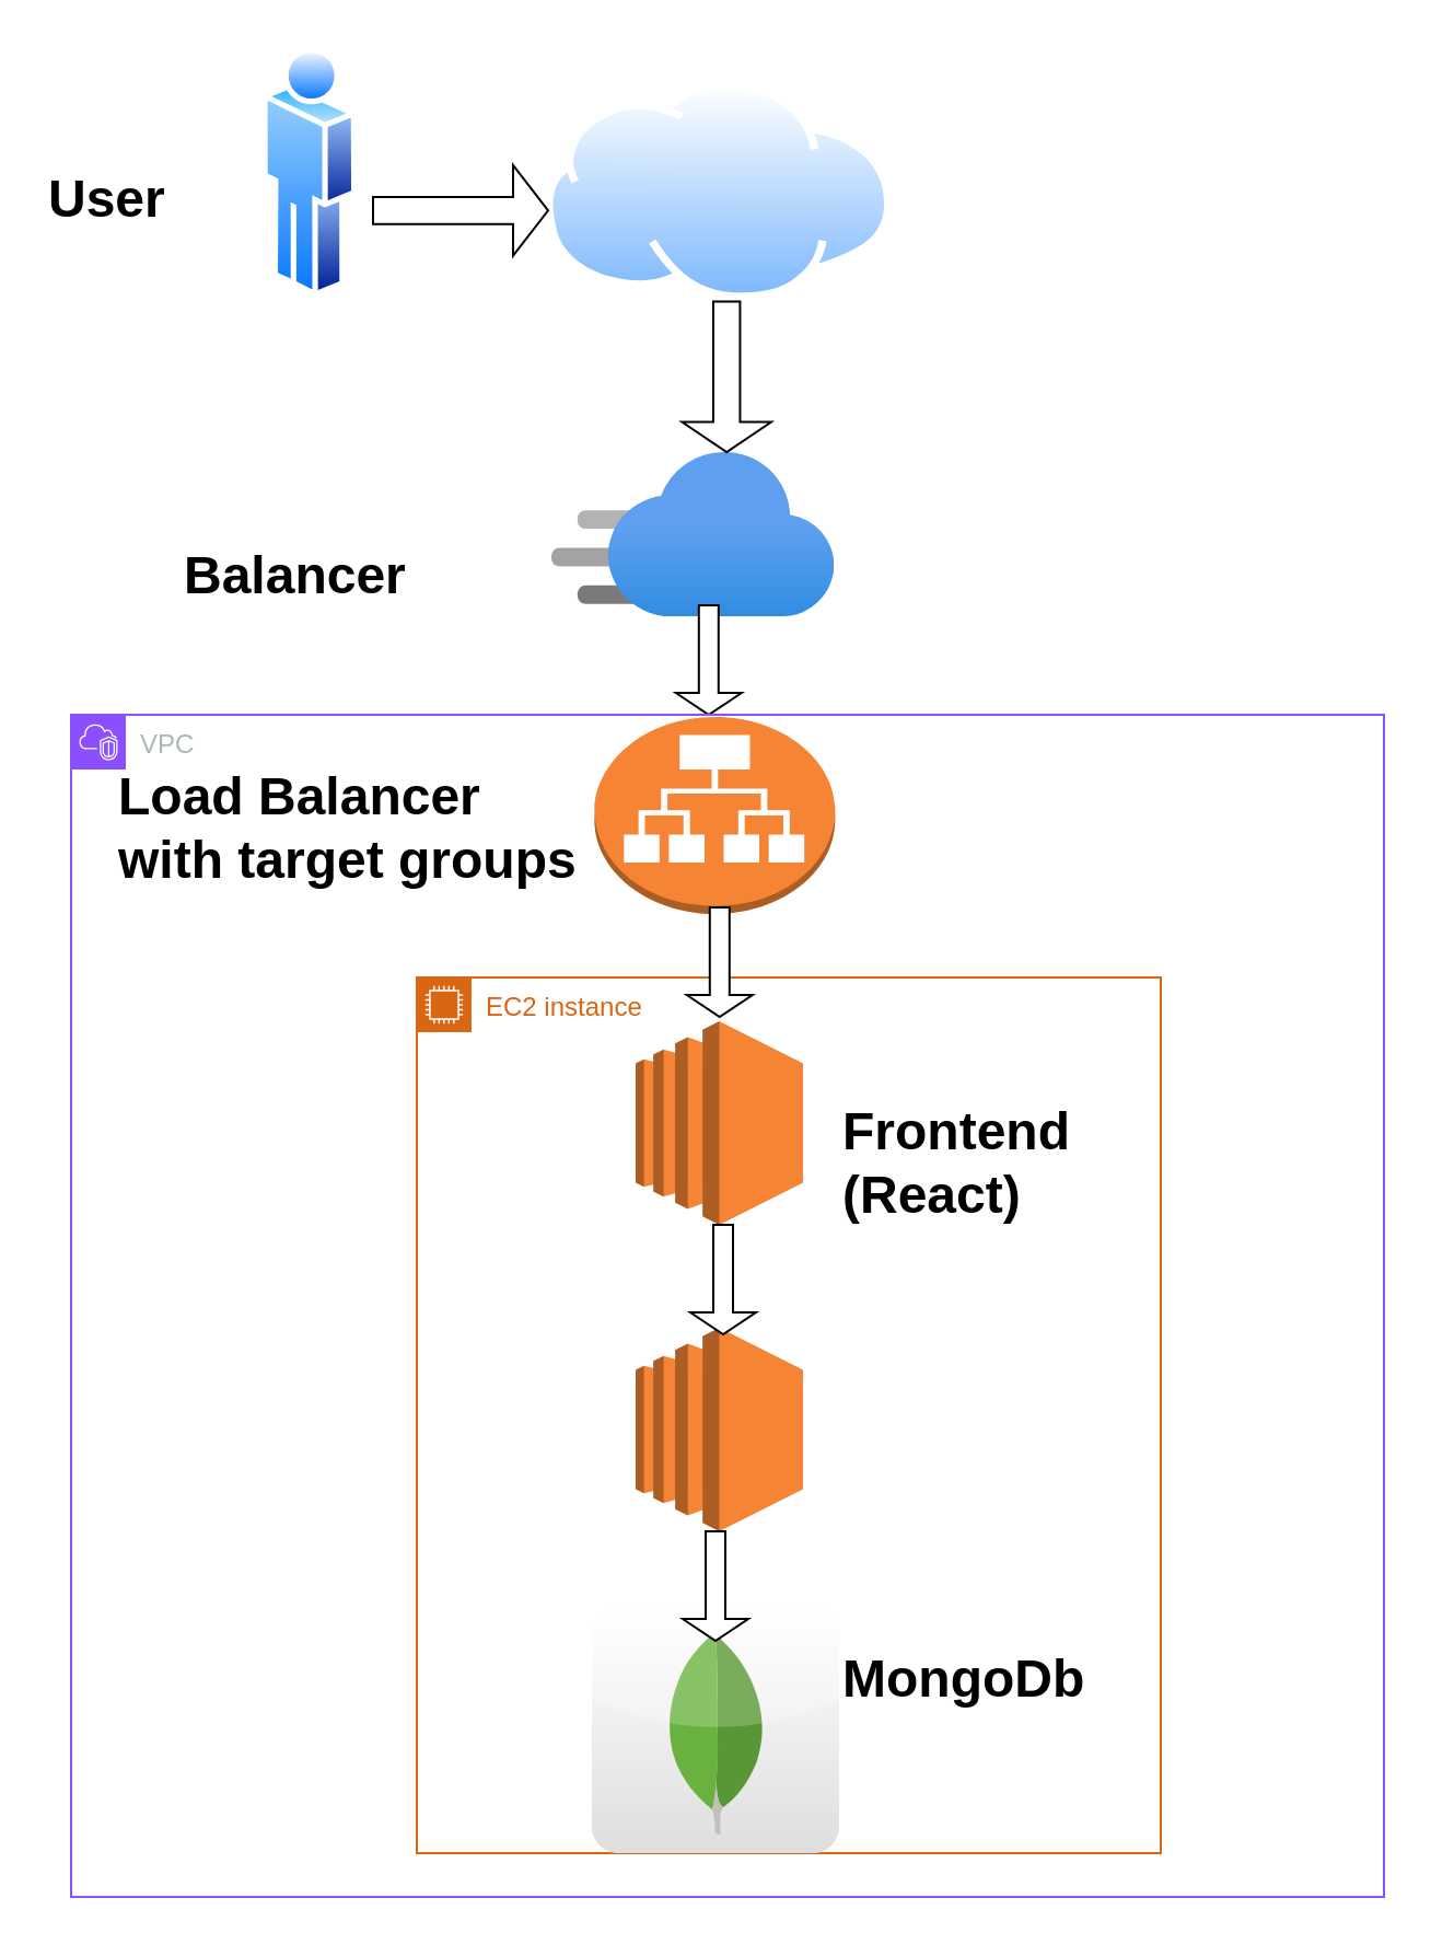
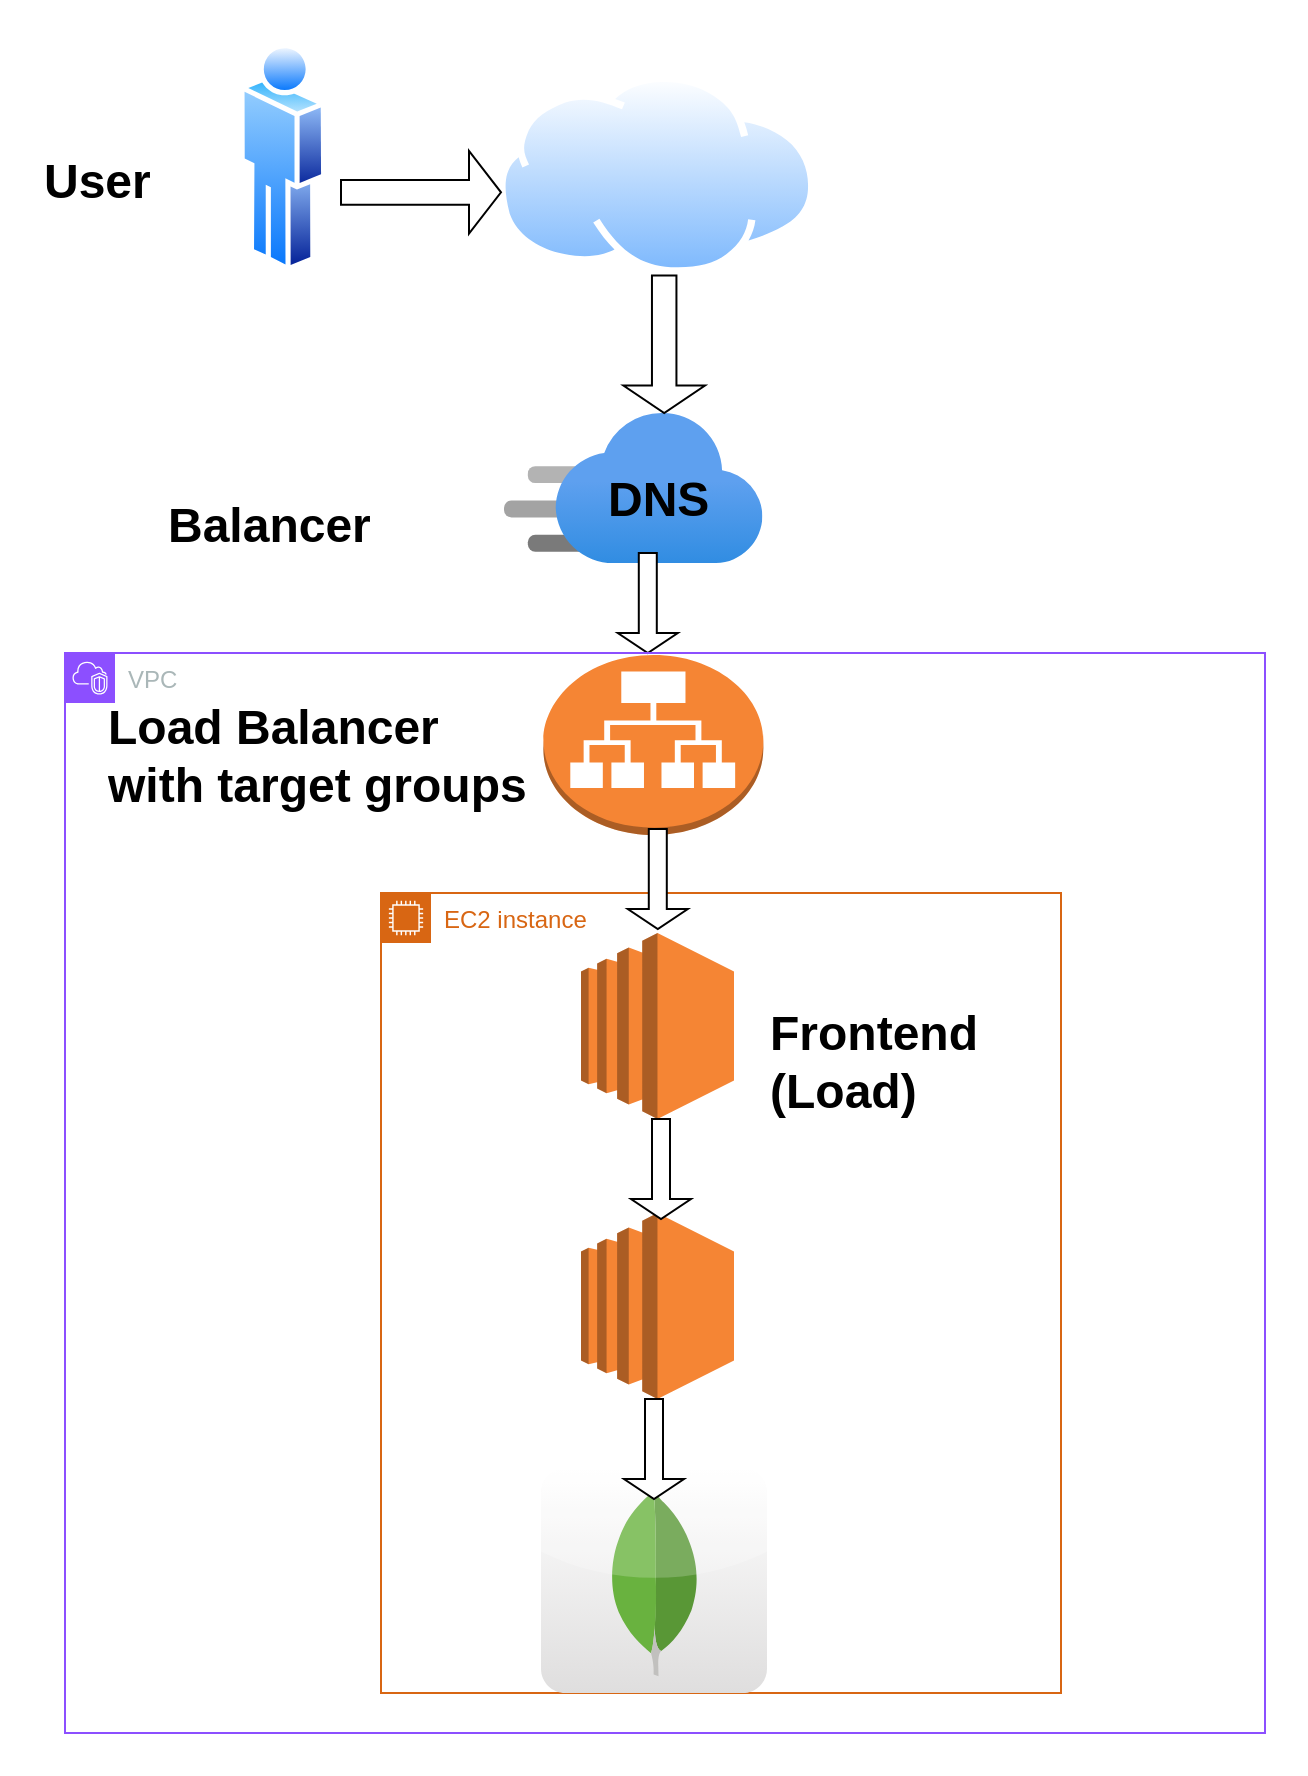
+ <mxCell id="16" value="&lt;h1 style=&quot;margin-top: 0px;&quot;&gt;DNS&lt;/h1&gt;" style="text;html=1;whiteSpace=wrap;overflow=hidden;rounded=0;" parent="1" vertex="1"><mxGeometry x="302" y="229" width="60" height="30" as="geometry" /></mxCell>
- <mxCell id="12" value="&lt;h1 style=&quot;margin-top: 0px;&quot;&gt;Frontend&lt;br&gt;(React)&lt;/h1&gt;" style="text;html=1;whiteSpace=wrap;overflow=hidden;rounded=0;" parent="8" vertex="1"><mxGeometry x="193" y="50" width="137" height="70" as="geometry" /></mxCell>
+ <mxCell id="12" value="&lt;h1 style=&quot;margin-top: 0px;&quot;&gt;Frontend&lt;br&gt;(Load)&lt;/h1&gt;" style="text;html=1;whiteSpace=wrap;overflow=hidden;rounded=0;" parent="8" vertex="1"><mxGeometry x="193" y="50" width="137" height="70" as="geometry" /></mxCell>
- <mxCell id="13" value="&lt;h1 style=&quot;margin-top: 0px;&quot;&gt;MongoDb&lt;/h1&gt;" style="text;html=1;whiteSpace=wrap;overflow=hidden;rounded=0;" parent="8" vertex="1"><mxGeometry x="193" y="300" width="147" height="50" as="geometry" /></mxCell>
